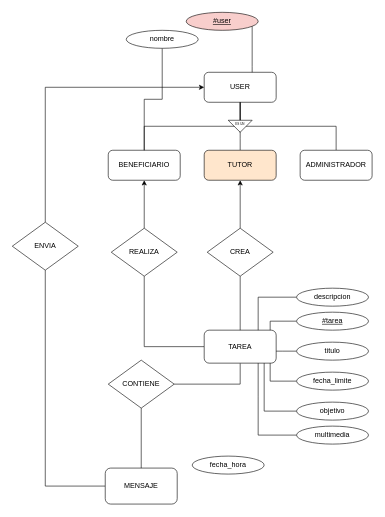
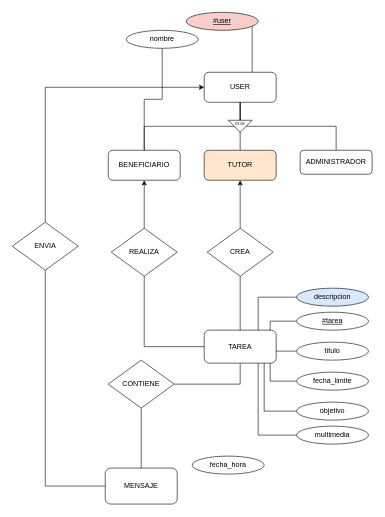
- <mxCell id="8" value="ADMINISTRADOR" style="rounded=1;whiteSpace=wrap;html=1;" vertex="1" parent="1"><mxGeometry x="500" y="250" width="120" height="50" as="geometry" /></mxCell>
+ <mxCell id="8" value="ADMINISTRADOR" style="rounded=1;whiteSpace=wrap;html=1;" vertex="1" parent="1"><mxGeometry x="500" y="250" width="120" height="40" as="geometry" /></mxCell>
- <mxCell id="33" value="descripcion" style="ellipse;whiteSpace=wrap;html=1;" vertex="1" parent="1"><mxGeometry x="494" y="480" width="120" height="30" as="geometry" /></mxCell>
+ <mxCell id="33" value="descripcion" style="ellipse;whiteSpace=wrap;html=1;fillColor=#dae8fc;" vertex="1" parent="1"><mxGeometry x="494" y="480" width="120" height="30" as="geometry" /></mxCell>
